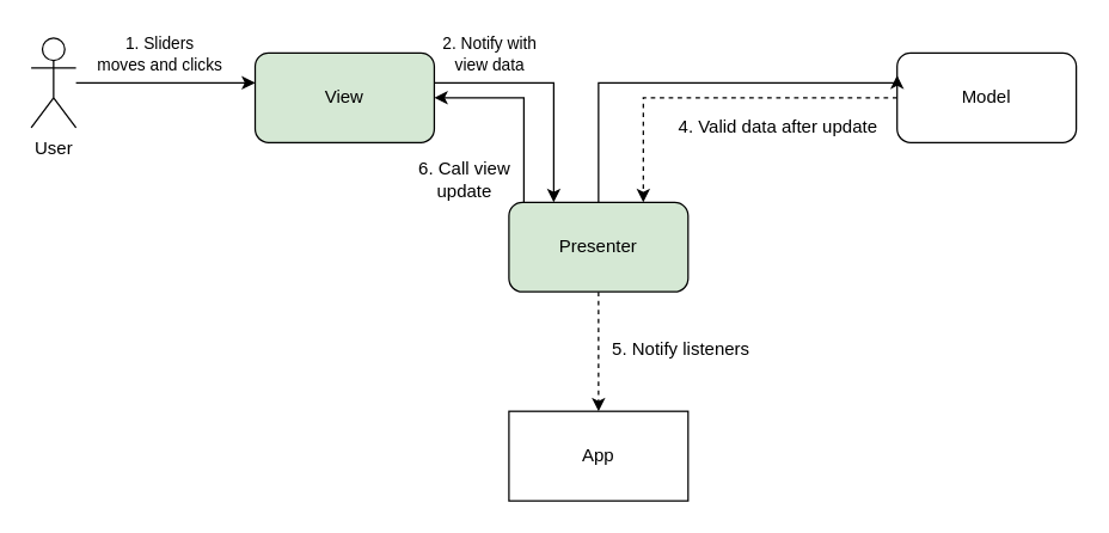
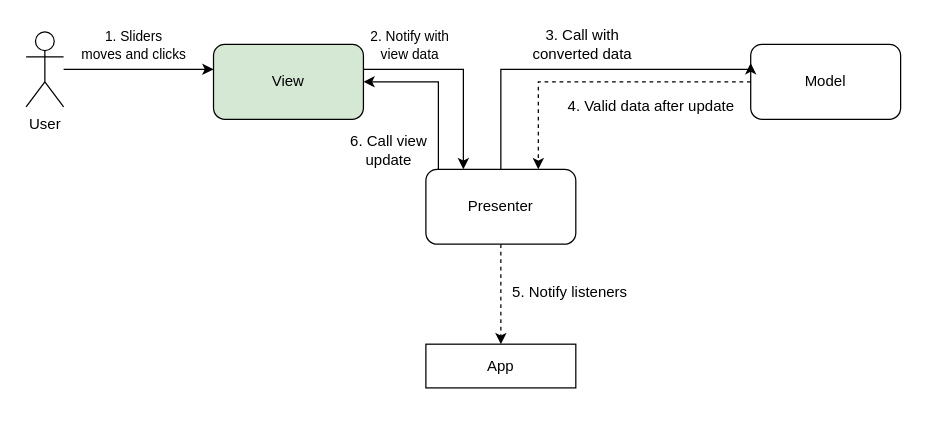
+ <mxCell id="14" value="&lt;div&gt;3. Call with &lt;br&gt;&lt;/div&gt;&lt;div&gt;converted data&lt;/div&gt;" style="text;html=1;align=center;verticalAlign=middle;resizable=0;points=[];autosize=1;" vertex="1" parent="1"><mxGeometry x="420" y="20" width="90" height="30" as="geometry" /></mxCell>
- <mxCell id="10" value="Presenter" style="rounded=1;whiteSpace=wrap;html=1;fillColor=#d5e8d4;" vertex="1" parent="1"><mxGeometry x="340" y="135" width="120" height="60" as="geometry" /></mxCell>
+ <mxCell id="10" value="Presenter" style="rounded=1;whiteSpace=wrap;html=1;" vertex="1" parent="1"><mxGeometry x="340" y="135" width="120" height="60" as="geometry" /></mxCell>
- <mxCell id="16" value="App" style="rounded=0;whiteSpace=wrap;html=1;" vertex="1" parent="1"><mxGeometry x="340" y="275" width="120" height="60" as="geometry" /></mxCell>
+ <mxCell id="16" value="App" style="rounded=0;whiteSpace=wrap;html=1;" vertex="1" parent="1"><mxGeometry x="340" y="275" width="120" height="35" as="geometry" /></mxCell>
